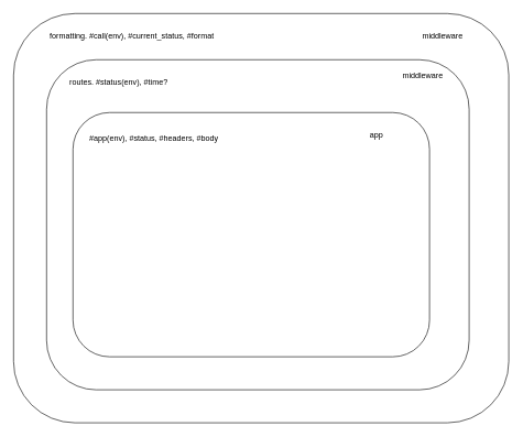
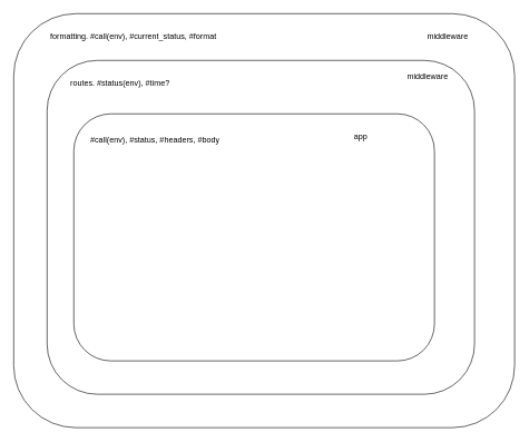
- <mxCell id="10" value="&lt;h1&gt;&lt;span style=&quot;font-size: 12px ; font-weight: 400&quot;&gt;#app(env), #status, #headers, #body&lt;/span&gt;&lt;br&gt;&lt;/h1&gt;" style="text;html=1;strokeColor=none;fillColor=none;spacing=5;spacingTop=-20;whiteSpace=wrap;overflow=hidden;rounded=0;" parent="1" vertex="1"><mxGeometry x="130" y="185" width="500" height="40" as="geometry" /></mxCell>
+ <mxCell id="10" value="&lt;h1&gt;&lt;span style=&quot;font-size: 12px ; font-weight: 400&quot;&gt;#call(env), #status, #headers, #body&lt;/span&gt;&lt;br&gt;&lt;/h1&gt;" style="text;html=1;strokeColor=none;fillColor=none;spacing=5;spacingTop=-20;whiteSpace=wrap;overflow=hidden;rounded=0;" parent="1" vertex="1"><mxGeometry x="130" y="185" width="500" height="40" as="geometry" /></mxCell>
- <mxCell id="9" value="app" style="text;html=1;strokeColor=none;fillColor=none;align=center;verticalAlign=middle;whiteSpace=wrap;rounded=0;" parent="1" vertex="1"><mxGeometry x="510" y="190" width="120" height="30" as="geometry" /></mxCell>
+ <mxCell id="9" value="app" style="text;html=1;strokeColor=none;fillColor=none;align=center;verticalAlign=middle;whiteSpace=wrap;rounded=0;" parent="1" vertex="1"><mxGeometry x="480" y="190" width="120" height="30" as="geometry" /></mxCell>
